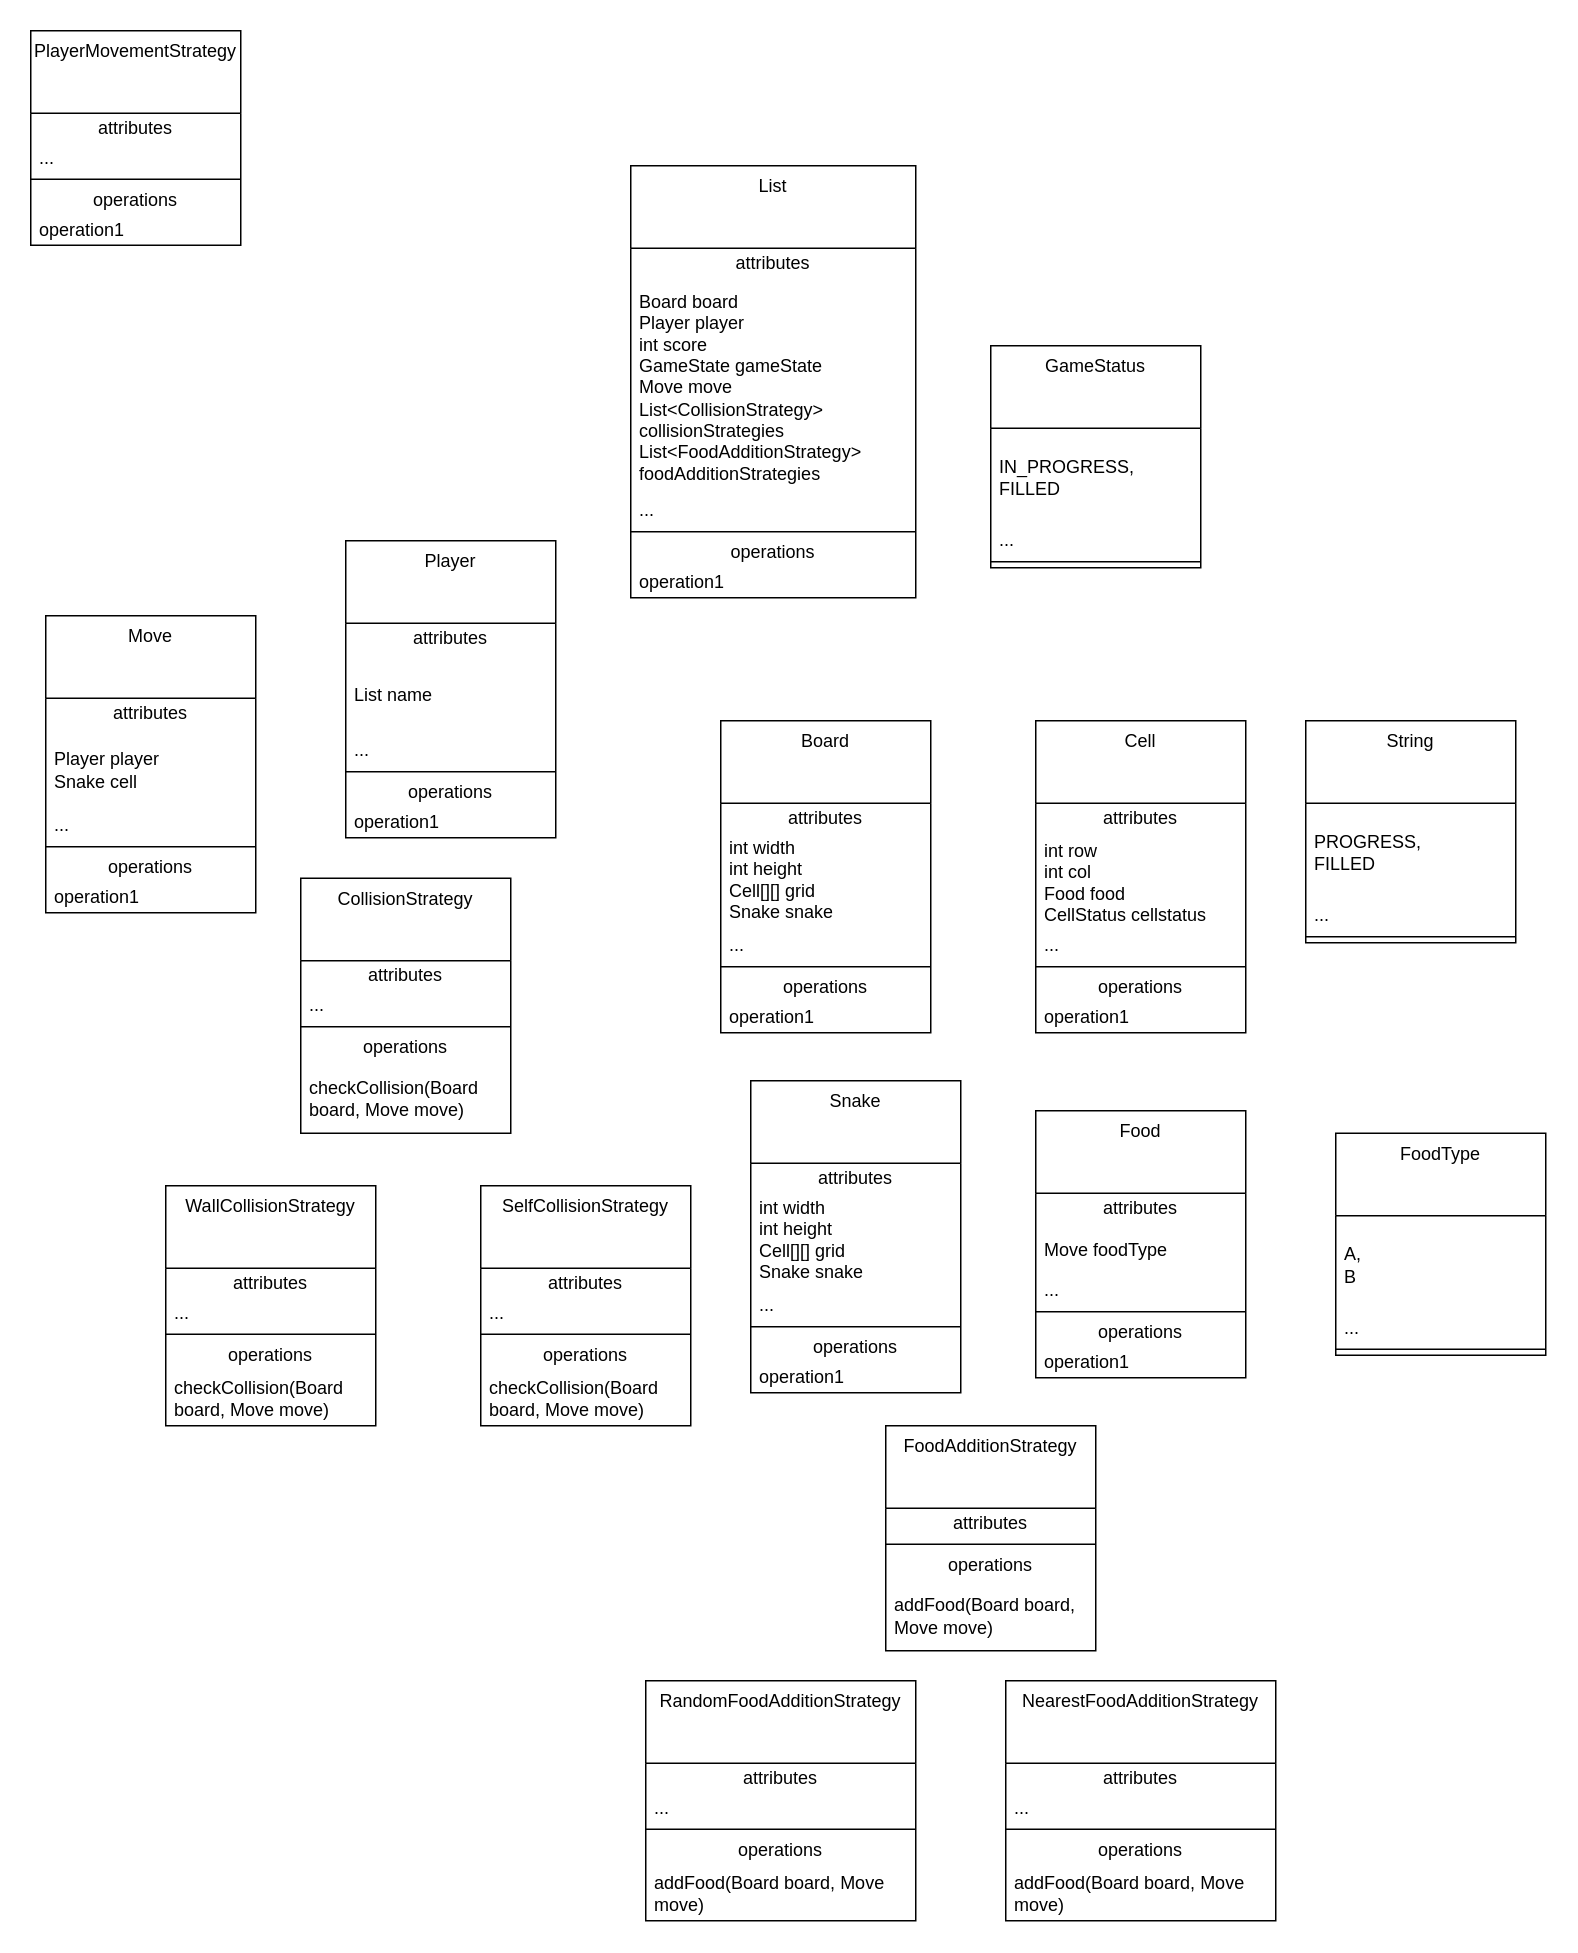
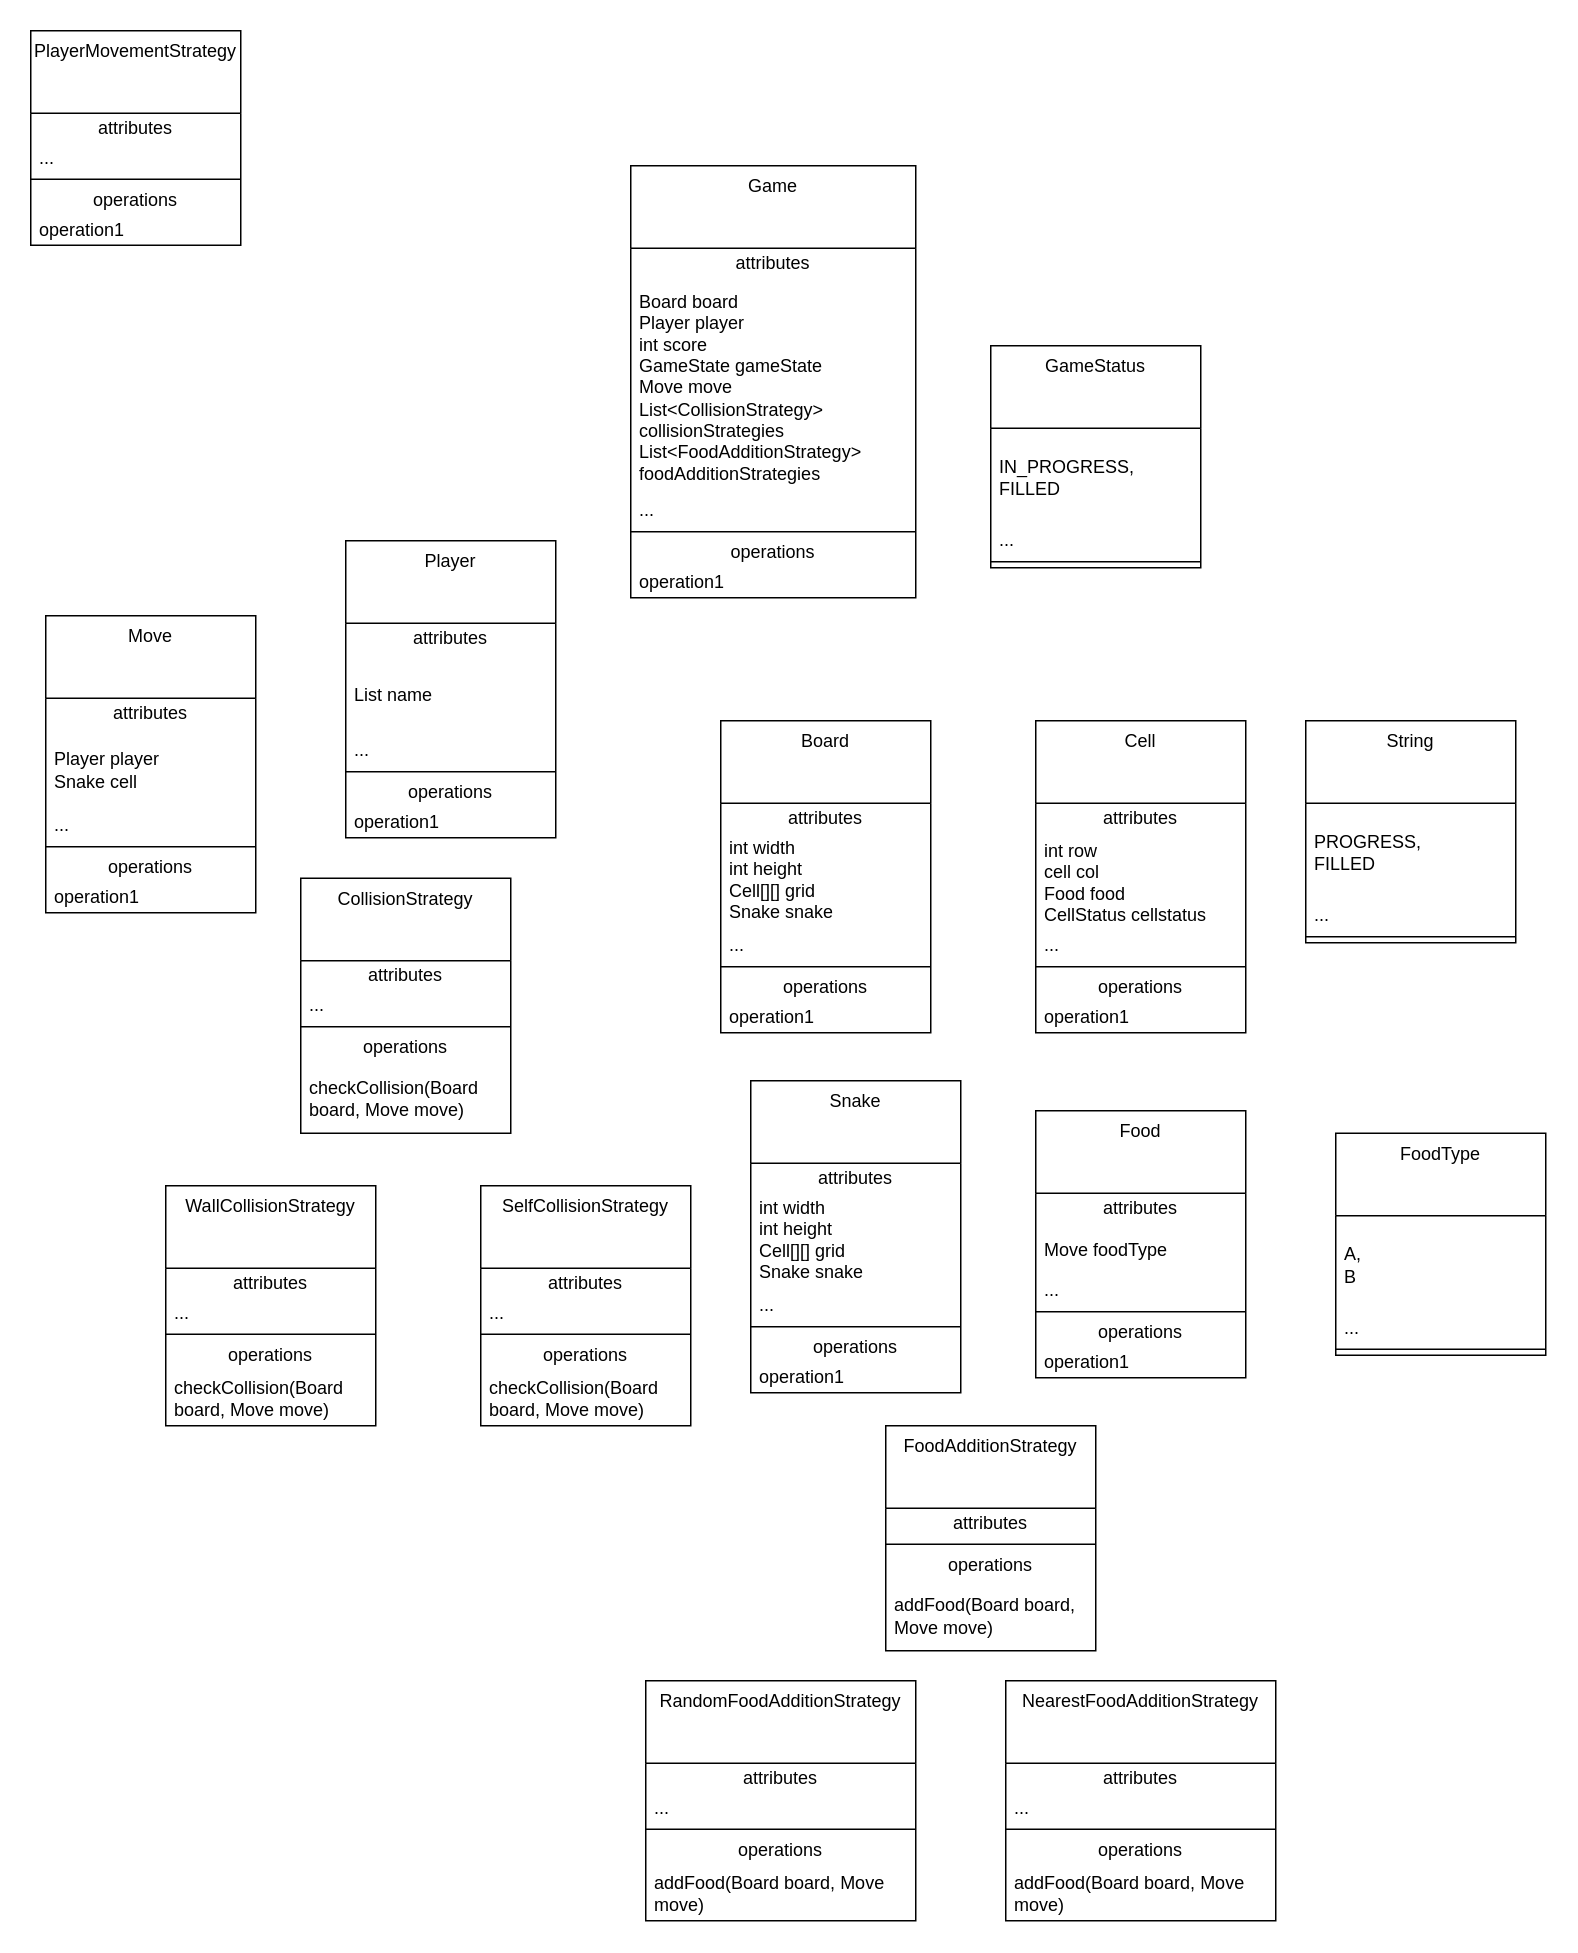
- <mxCell id="2" value="List" style="swimlane;fontStyle=0;align=center;verticalAlign=top;childLayout=stackLayout;horizontal=1;startSize=55;horizontalStack=0;resizeParent=1;resizeParentMax=0;resizeLast=0;collapsible=0;marginBottom=0;html=1;whiteSpace=wrap;" parent="1" vertex="1"><mxGeometry x="420" y="110" width="190" height="288" as="geometry" /></mxCell>
+ <mxCell id="2" value="Game" style="swimlane;fontStyle=0;align=center;verticalAlign=top;childLayout=stackLayout;horizontal=1;startSize=55;horizontalStack=0;resizeParent=1;resizeParentMax=0;resizeLast=0;collapsible=0;marginBottom=0;html=1;whiteSpace=wrap;" parent="1" vertex="1"><mxGeometry x="420" y="110" width="190" height="288" as="geometry" /></mxCell>
- <mxCell id="18" value="int row&lt;div&gt;int col&lt;/div&gt;&lt;div&gt;Food food&lt;/div&gt;&lt;div&gt;CellStatus cellstatus&lt;/div&gt;" style="text;html=1;strokeColor=none;fillColor=none;align=left;verticalAlign=middle;spacingLeft=4;spacingRight=4;overflow=hidden;rotatable=0;points=[[0,0.5],[1,0.5]];portConstraint=eastwest;whiteSpace=wrap;" parent="16" vertex="1"><mxGeometry y="75" width="140" height="65" as="geometry" /></mxCell>
+ <mxCell id="18" value="int row&lt;div&gt;cell col&lt;/div&gt;&lt;div&gt;Food food&lt;/div&gt;&lt;div&gt;CellStatus cellstatus&lt;/div&gt;" style="text;html=1;strokeColor=none;fillColor=none;align=left;verticalAlign=middle;spacingLeft=4;spacingRight=4;overflow=hidden;rotatable=0;points=[[0,0.5],[1,0.5]];portConstraint=eastwest;whiteSpace=wrap;" parent="16" vertex="1"><mxGeometry y="75" width="140" height="65" as="geometry" /></mxCell>
